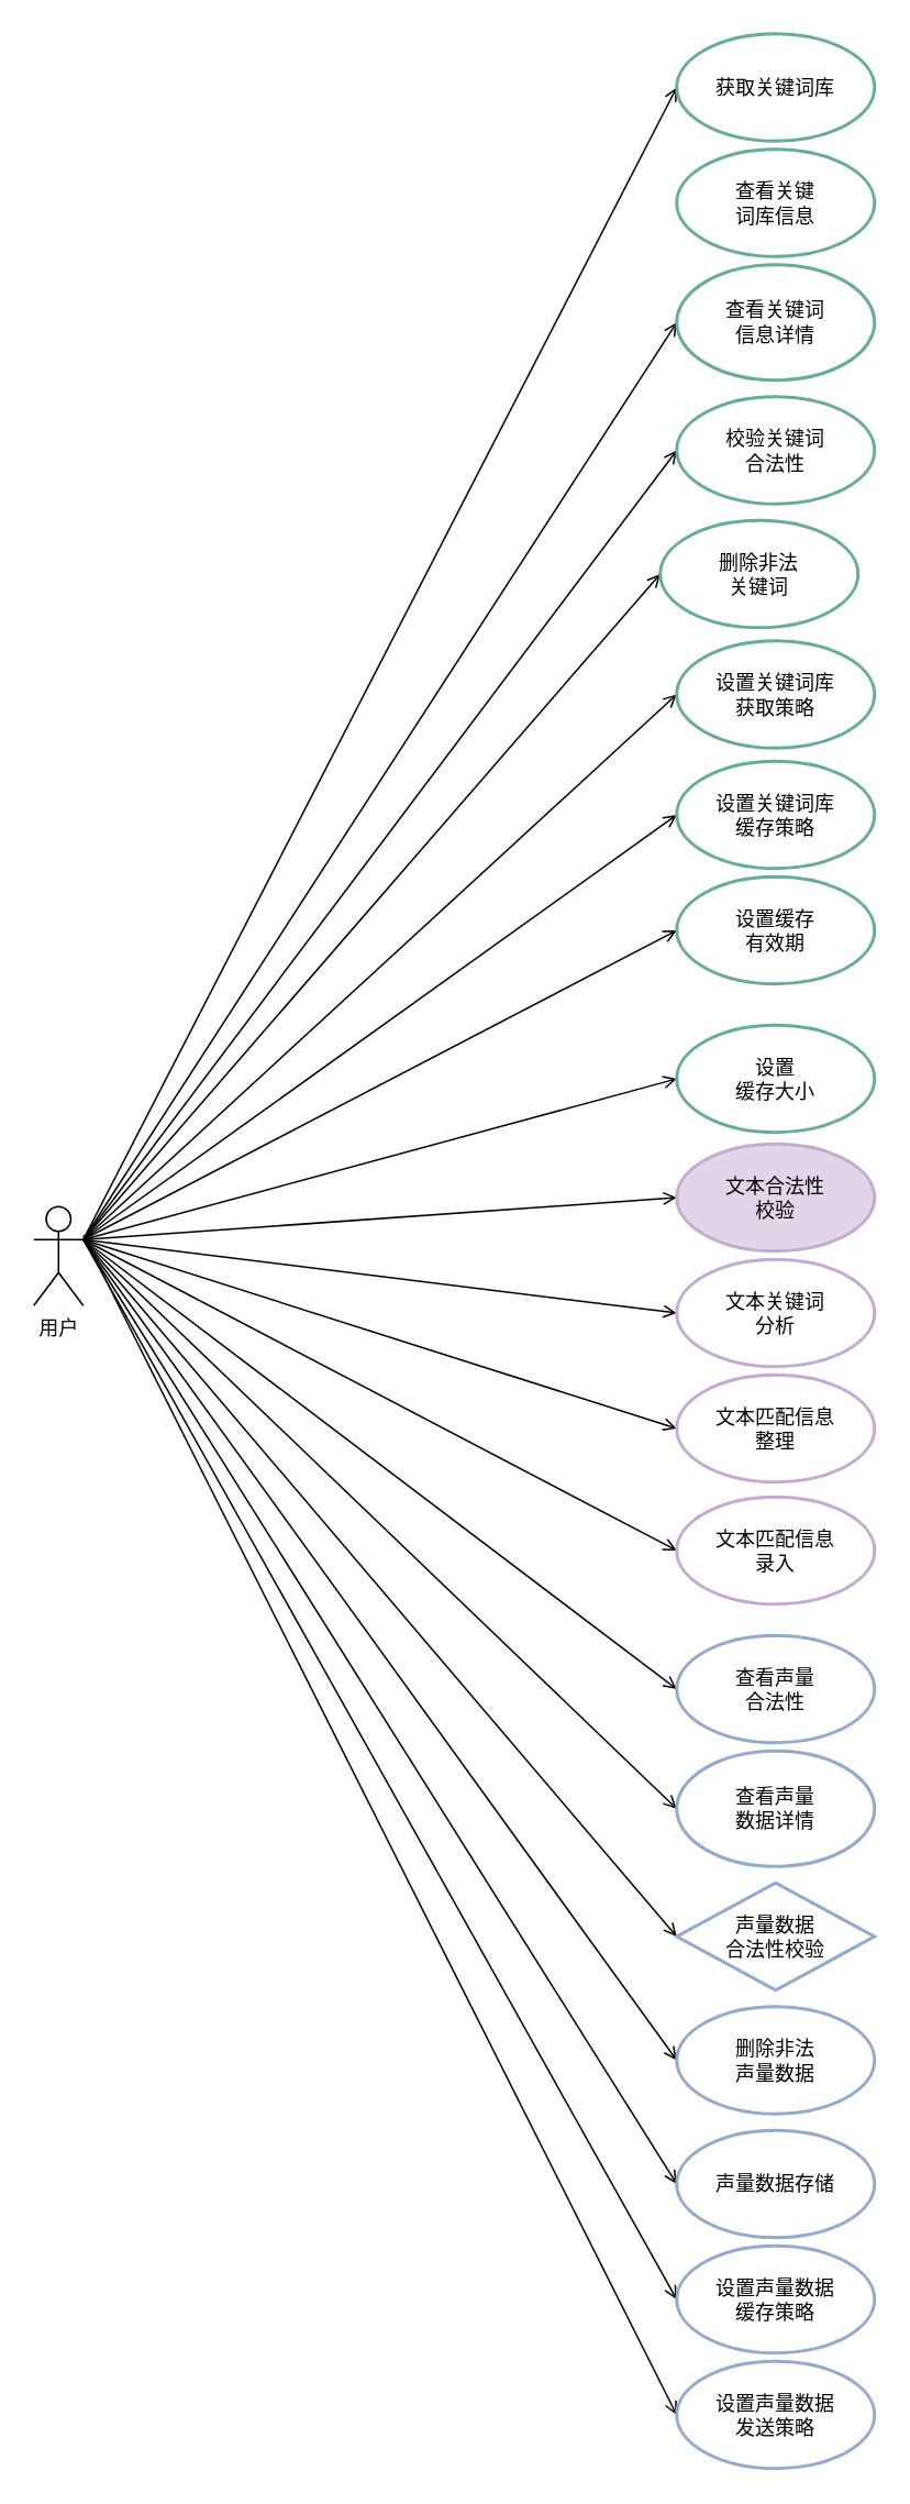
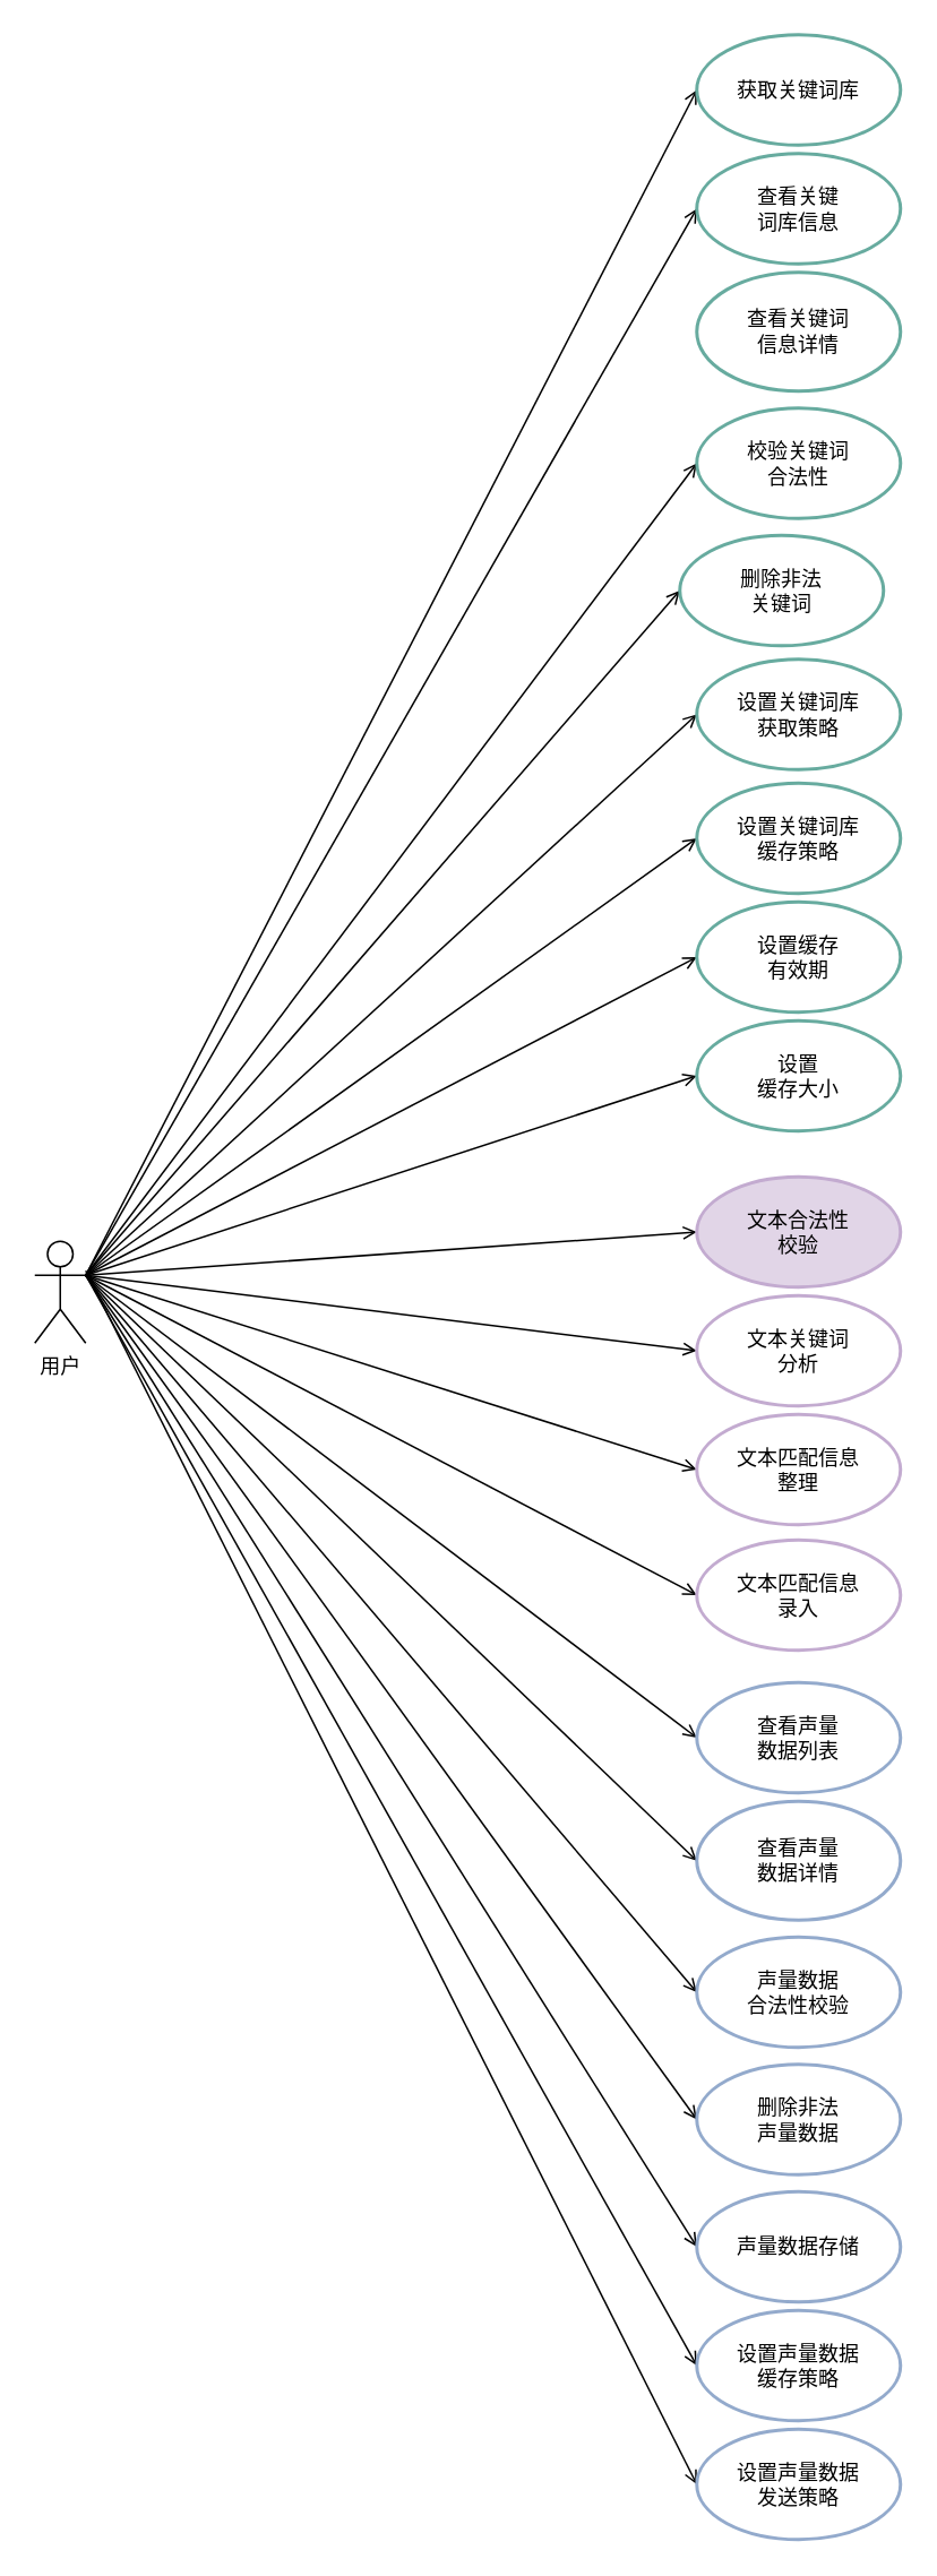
+ <mxCell id="11" style="edgeStyle=none;rounded=0;orthogonalLoop=1;jettySize=auto;html=1;exitX=0;exitY=0.5;exitDx=0;exitDy=0;entryX=1;entryY=0.333;entryDx=0;entryDy=0;entryPerimeter=0;endArrow=none;endFill=0;startArrow=open;startFill=0;strokeWidth=1;jumpStyle=none;" parent="1" source="12" target="2" edge="1"><mxGeometry relative="1" as="geometry" /></mxCell>
- <mxCell id="15" style="edgeStyle=none;rounded=0;orthogonalLoop=1;jettySize=auto;html=1;exitX=0;exitY=0.5;exitDx=0;exitDy=0;entryX=1;entryY=0.333;entryDx=0;entryDy=0;entryPerimeter=0;endArrow=none;endFill=0;startArrow=open;startFill=0;strokeWidth=1;jumpStyle=none;" parent="1" source="16" target="2" edge="1"><mxGeometry relative="1" as="geometry" /></mxCell>
- <mxCell id="18" value="设置&lt;br&gt;缓存大小" style="ellipse;whiteSpace=wrap;html=1;align=center;labelBorderColor=none;strokeColor=#67AB9F;strokeWidth=2;" parent="1" vertex="1"><mxGeometry x="410" y="621" width="120" height="65" as="geometry" /></mxCell>
+ <mxCell id="18" value="设置&lt;br&gt;缓存大小" style="ellipse;whiteSpace=wrap;html=1;align=center;labelBorderColor=none;strokeColor=#67AB9F;strokeWidth=2;" parent="1" vertex="1"><mxGeometry x="410" y="601" width="120" height="65" as="geometry" /></mxCell>
- <mxCell id="34" value="查看声量&lt;br&gt;合法性" style="ellipse;whiteSpace=wrap;html=1;align=center;strokeColor=#93AACC;strokeWidth=2;" parent="1" vertex="1"><mxGeometry x="410" y="991" width="120" height="65" as="geometry" /></mxCell>
+ <mxCell id="34" value="查看声量&lt;br&gt;数据列表" style="ellipse;whiteSpace=wrap;html=1;align=center;strokeColor=#93AACC;strokeWidth=2;" parent="1" vertex="1"><mxGeometry x="410" y="991" width="120" height="65" as="geometry" /></mxCell>
- <mxCell id="26" value="声量数据&lt;br&gt;合法性校验" style="rhombus;whiteSpace=wrap;html=1;align=center;strokeColor=#93AACC;strokeWidth=2;" parent="1" vertex="1"><mxGeometry x="410" y="1141" width="120" height="65" as="geometry" /></mxCell>
+ <mxCell id="26" value="声量数据&lt;br&gt;合法性校验" style="ellipse;whiteSpace=wrap;html=1;align=center;strokeColor=#93AACC;strokeWidth=2;" parent="1" vertex="1"><mxGeometry x="410" y="1141" width="120" height="65" as="geometry" /></mxCell>
